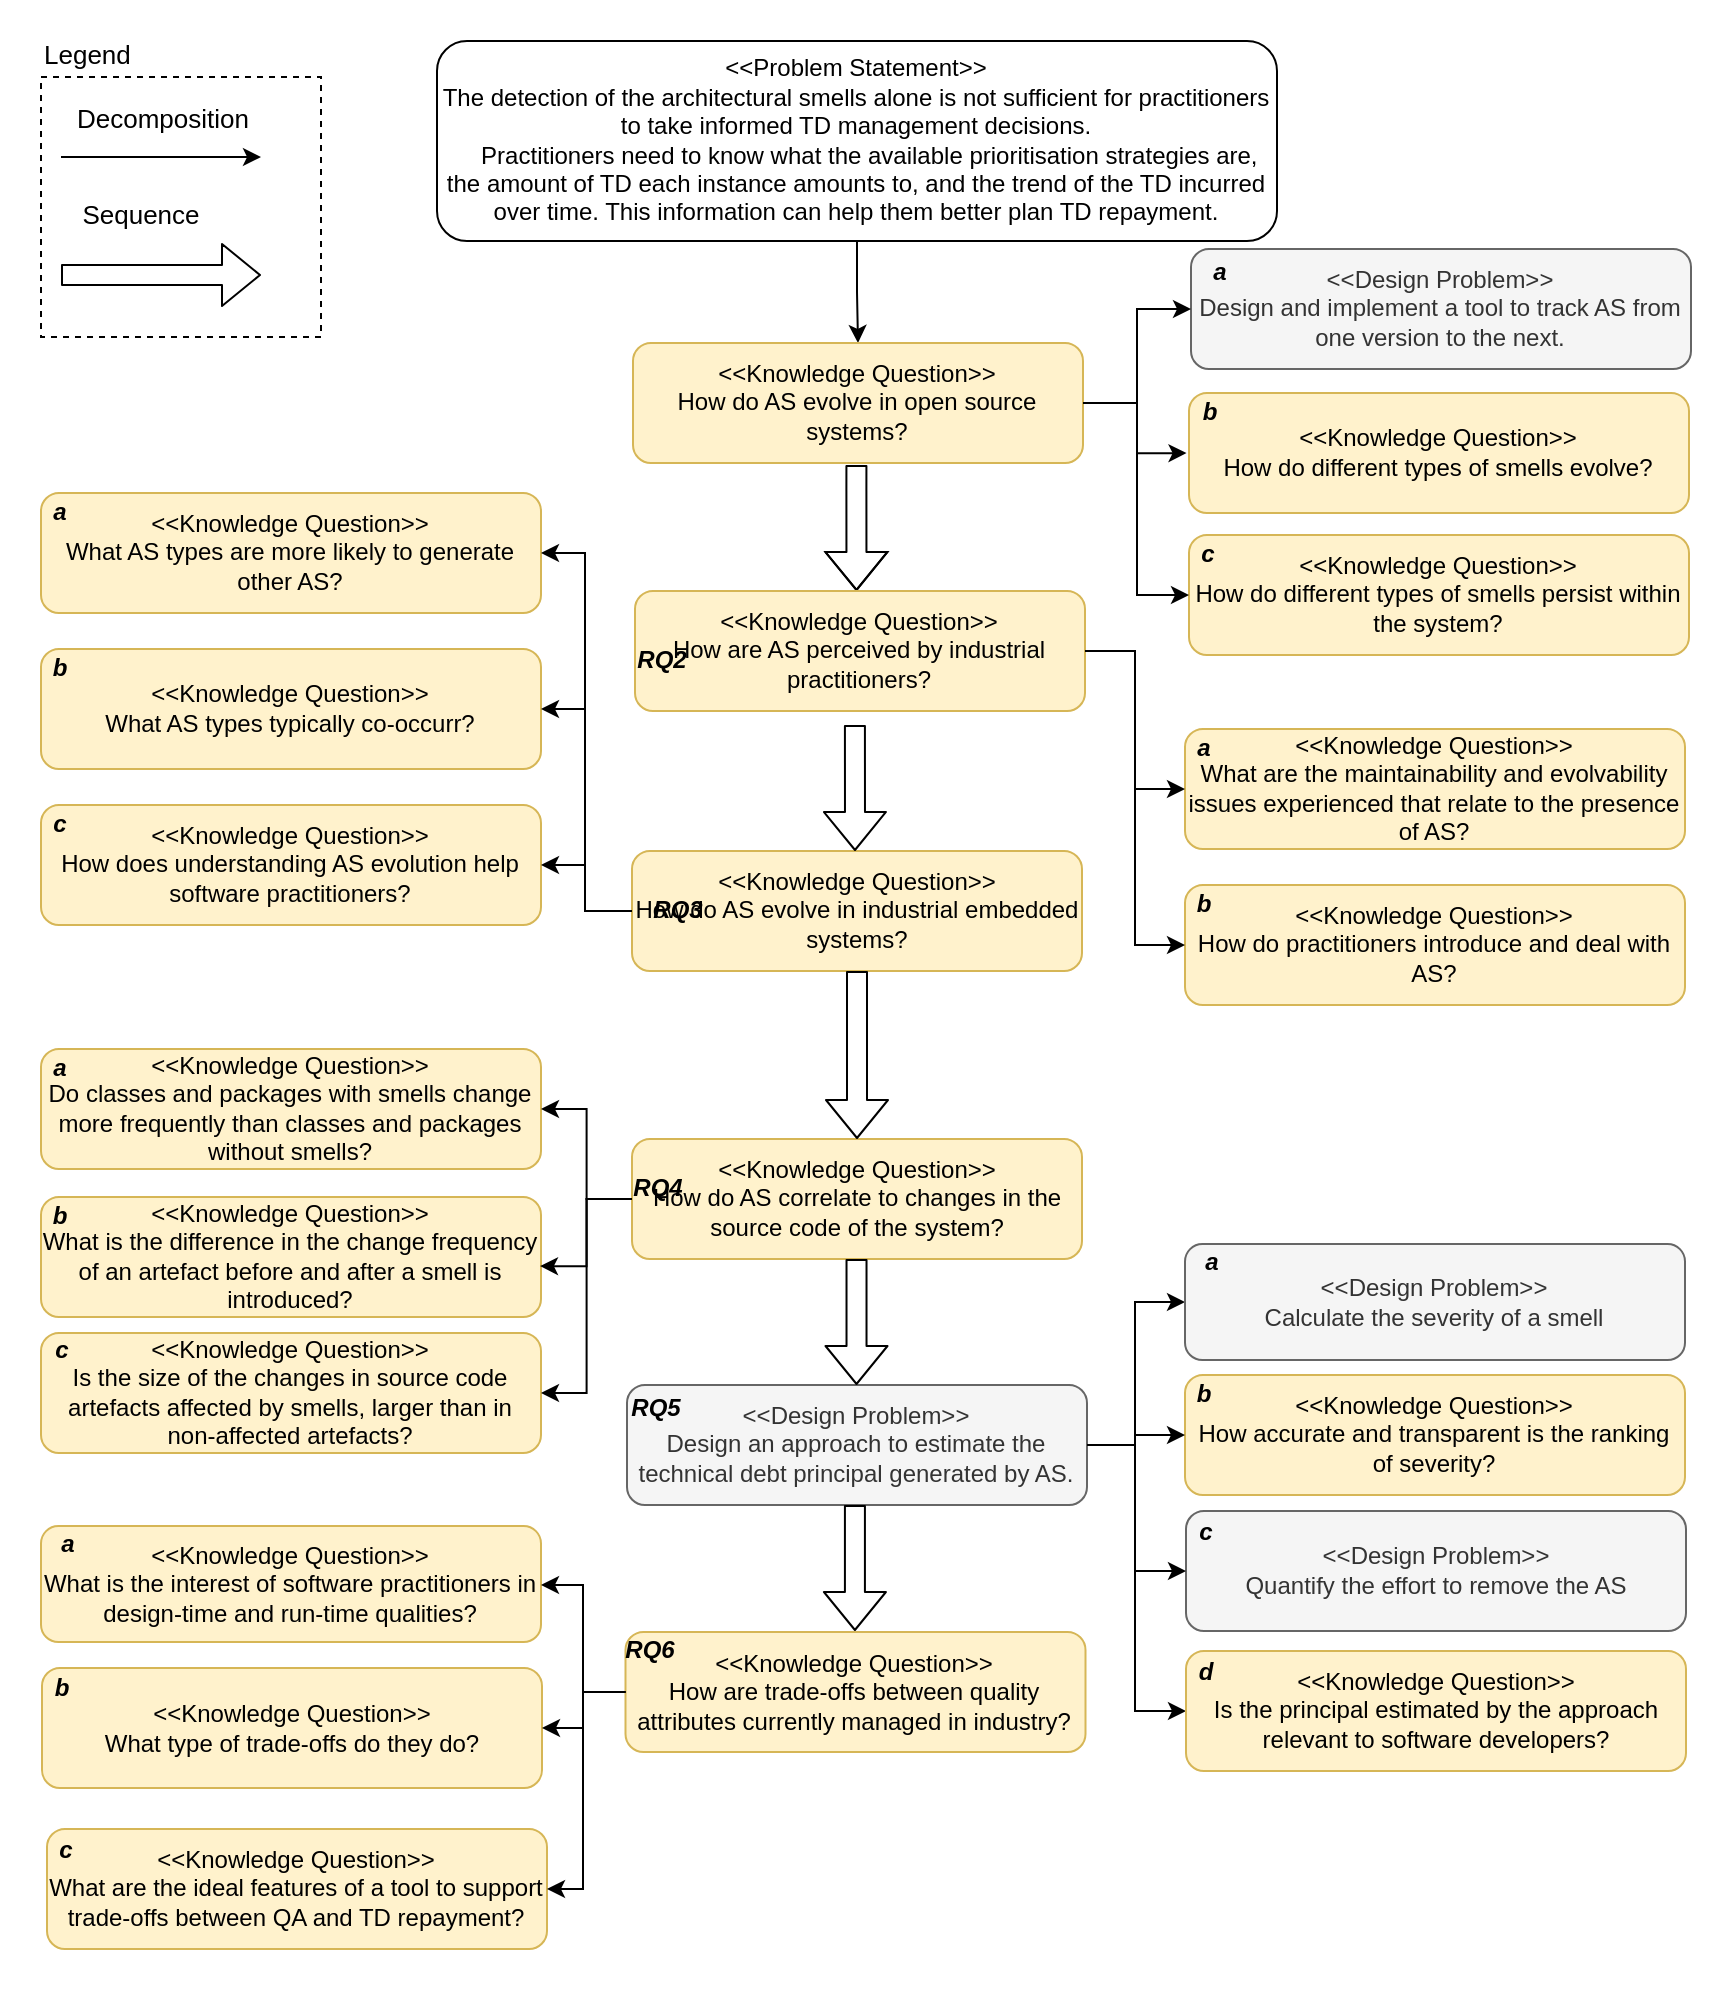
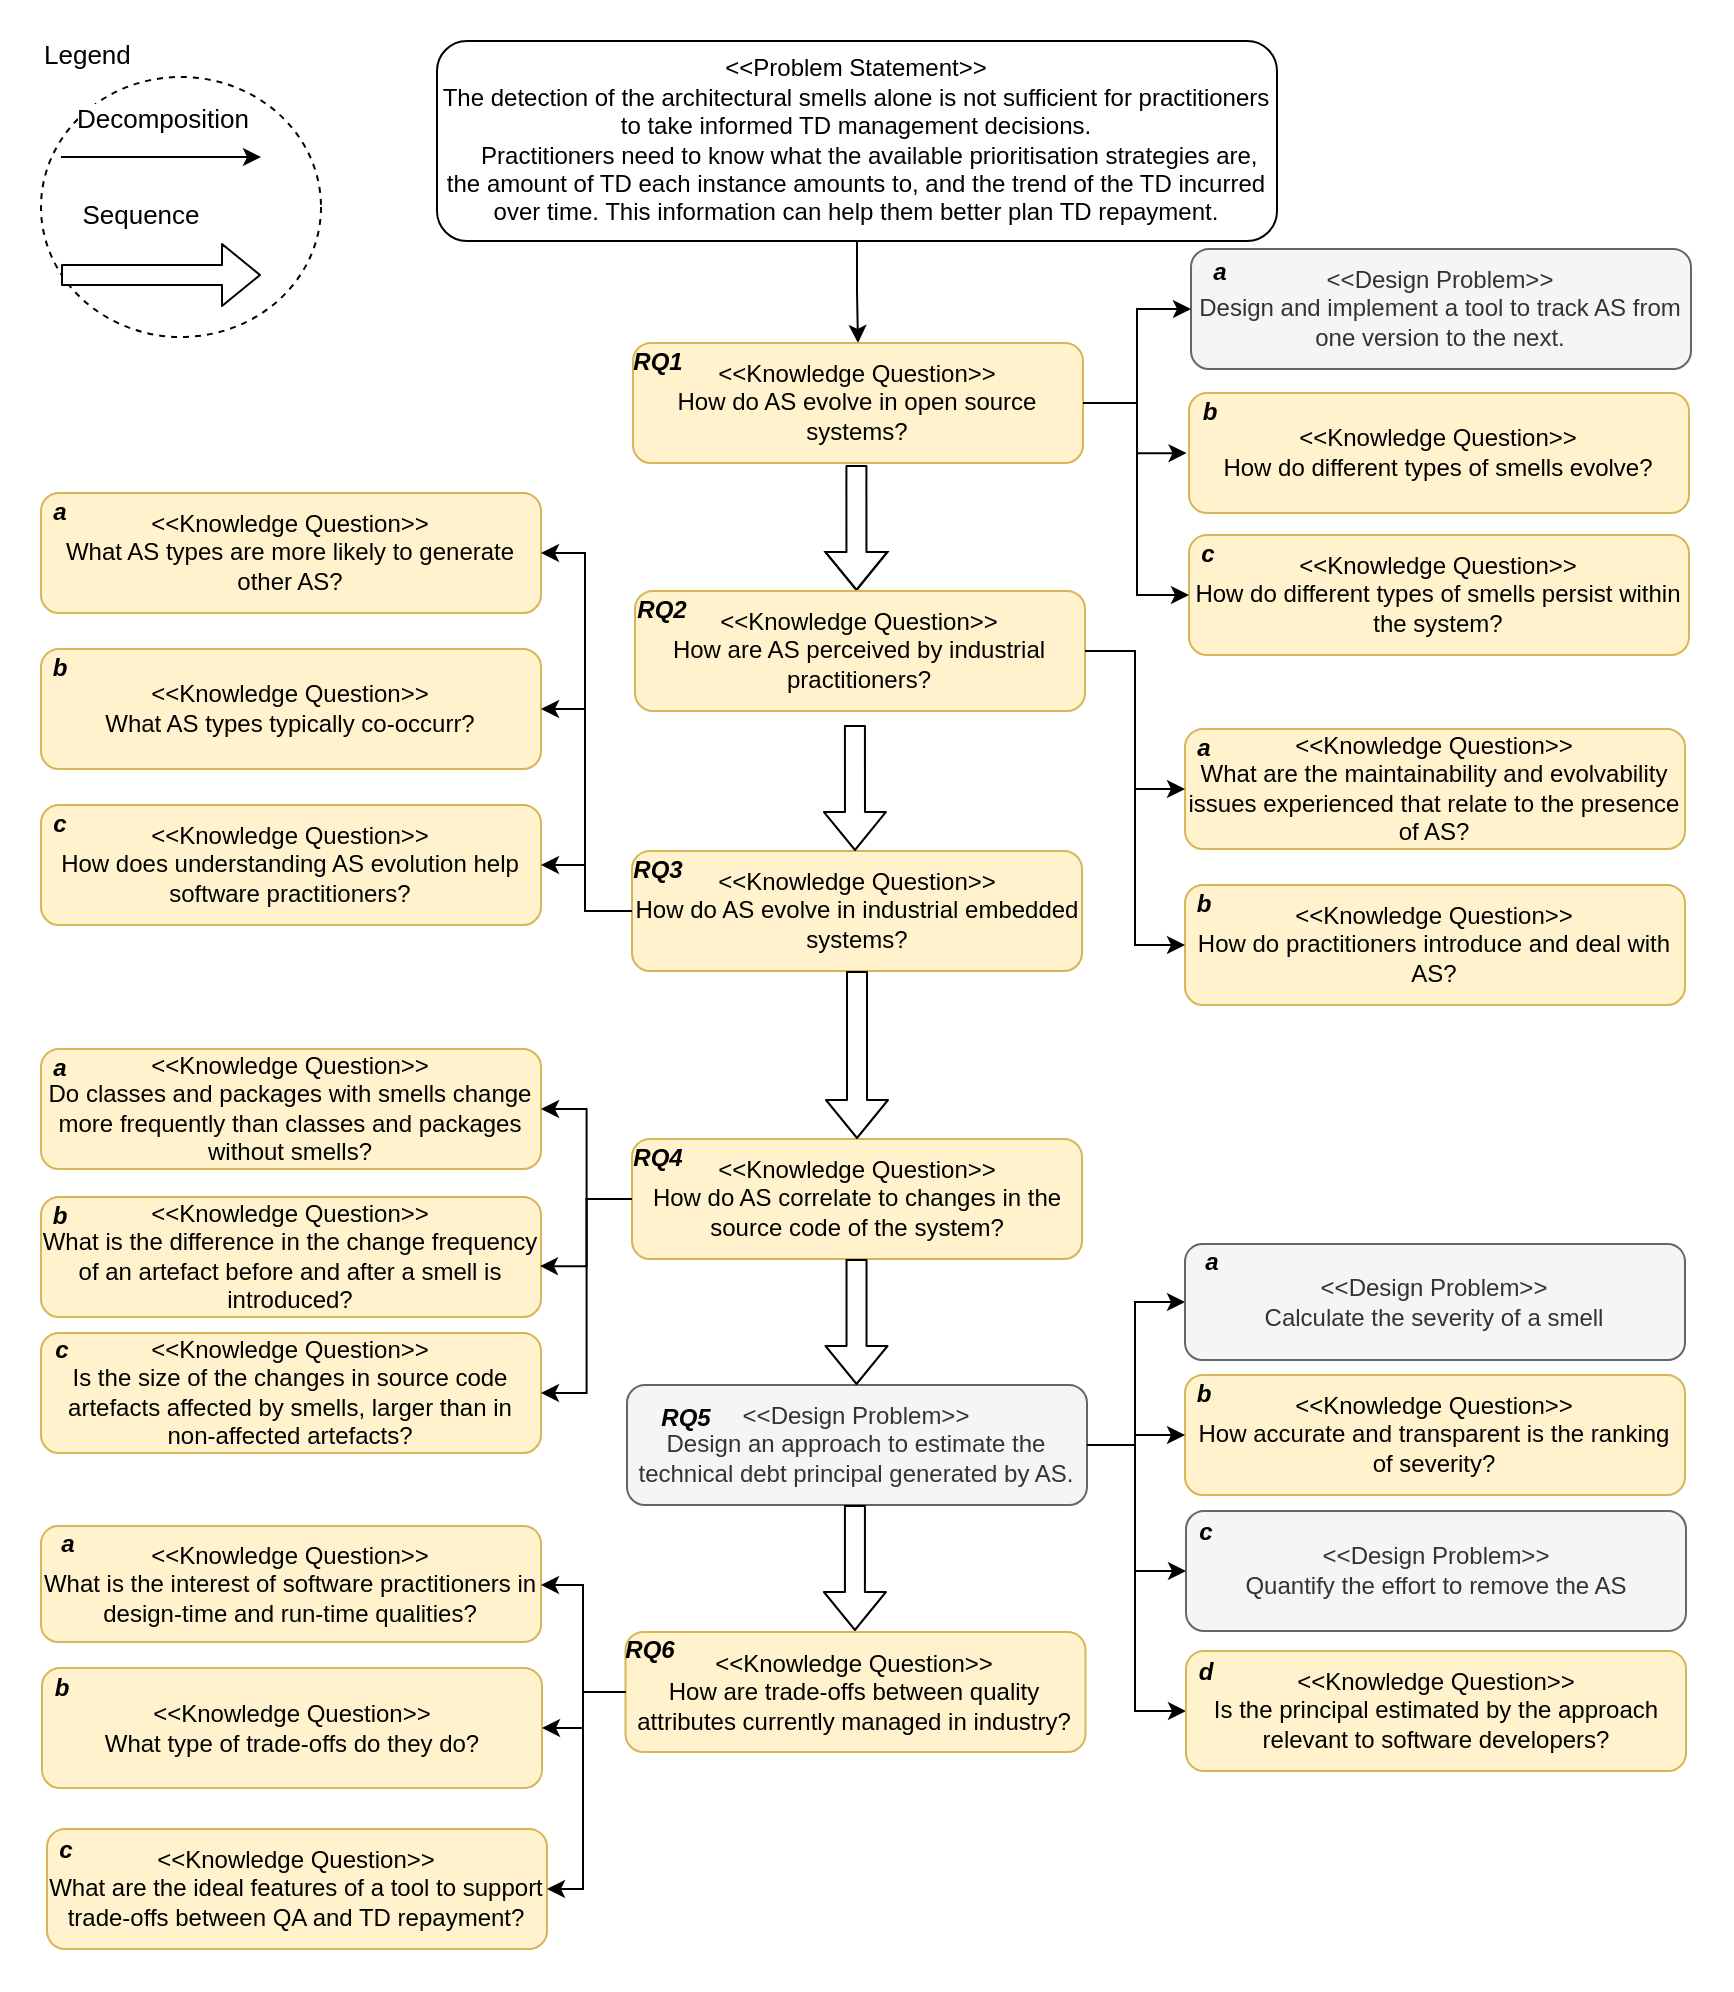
- <mxCell id="7" value="Legend" style="whiteSpace=wrap;html=1;fontSize=13;align=left;labelPosition=center;verticalLabelPosition=top;verticalAlign=bottom;dashed=1;" parent="6" vertex="1"><mxGeometry width="140" height="130" as="geometry" /></mxCell>
+ <mxCell id="7" value="Legend" style="ellipse;whiteSpace=wrap;html=1;fontSize=13;align=left;labelPosition=center;verticalLabelPosition=top;verticalAlign=bottom;dashed=1;" parent="6" vertex="1"><mxGeometry width="140" height="130" as="geometry" /></mxCell>
+ <mxCell id="19" value="RQ1" style="text;html=1;strokeColor=none;fillColor=none;align=center;verticalAlign=middle;whiteSpace=wrap;rounded=0;fontStyle=3" parent="17" vertex="1"><mxGeometry x="4.0" width="18" height="20" as="geometry" /></mxCell>
- <mxCell id="93" value="RQ2" style="text;html=1;strokeColor=none;fillColor=none;align=center;verticalAlign=middle;whiteSpace=wrap;rounded=0;fontStyle=3" parent="91" vertex="1"><mxGeometry x="4.5" y="25" width="18" height="20" as="geometry" /></mxCell>
+ <mxCell id="93" value="RQ2" style="text;html=1;strokeColor=none;fillColor=none;align=center;verticalAlign=middle;whiteSpace=wrap;rounded=0;fontStyle=3" parent="91" vertex="1"><mxGeometry x="4.5" width="18" height="20" as="geometry" /></mxCell>
- <mxCell id="27" value="RQ3" style="text;html=1;strokeColor=none;fillColor=none;align=center;verticalAlign=middle;whiteSpace=wrap;rounded=0;fontStyle=3" parent="25" vertex="1"><mxGeometry x="14" y="20" width="18" height="20" as="geometry" /></mxCell>
+ <mxCell id="27" value="RQ3" style="text;html=1;strokeColor=none;fillColor=none;align=center;verticalAlign=middle;whiteSpace=wrap;rounded=0;fontStyle=3" parent="25" vertex="1"><mxGeometry x="4.0" width="18" height="20" as="geometry" /></mxCell>
- <mxCell id="55" value="RQ4" style="text;html=1;strokeColor=none;fillColor=none;align=center;verticalAlign=middle;whiteSpace=wrap;rounded=0;fontStyle=3" parent="53" vertex="1"><mxGeometry x="4.0" y="15" width="18" height="20" as="geometry" /></mxCell>
+ <mxCell id="55" value="RQ4" style="text;html=1;strokeColor=none;fillColor=none;align=center;verticalAlign=middle;whiteSpace=wrap;rounded=0;fontStyle=3" parent="53" vertex="1"><mxGeometry x="4.0" width="18" height="20" as="geometry" /></mxCell>
- <mxCell id="22" value="RQ5" style="text;html=1;strokeColor=none;fillColor=none;align=center;verticalAlign=middle;whiteSpace=wrap;rounded=0;fontStyle=3" parent="20" vertex="1"><mxGeometry x="6.75" y="2" width="18" height="20" as="geometry" /></mxCell>
+ <mxCell id="22" value="RQ5" style="text;html=1;strokeColor=none;fillColor=none;align=center;verticalAlign=middle;whiteSpace=wrap;rounded=0;fontStyle=3" parent="20" vertex="1"><mxGeometry x="21.75" y="7" width="18" height="20" as="geometry" /></mxCell>
